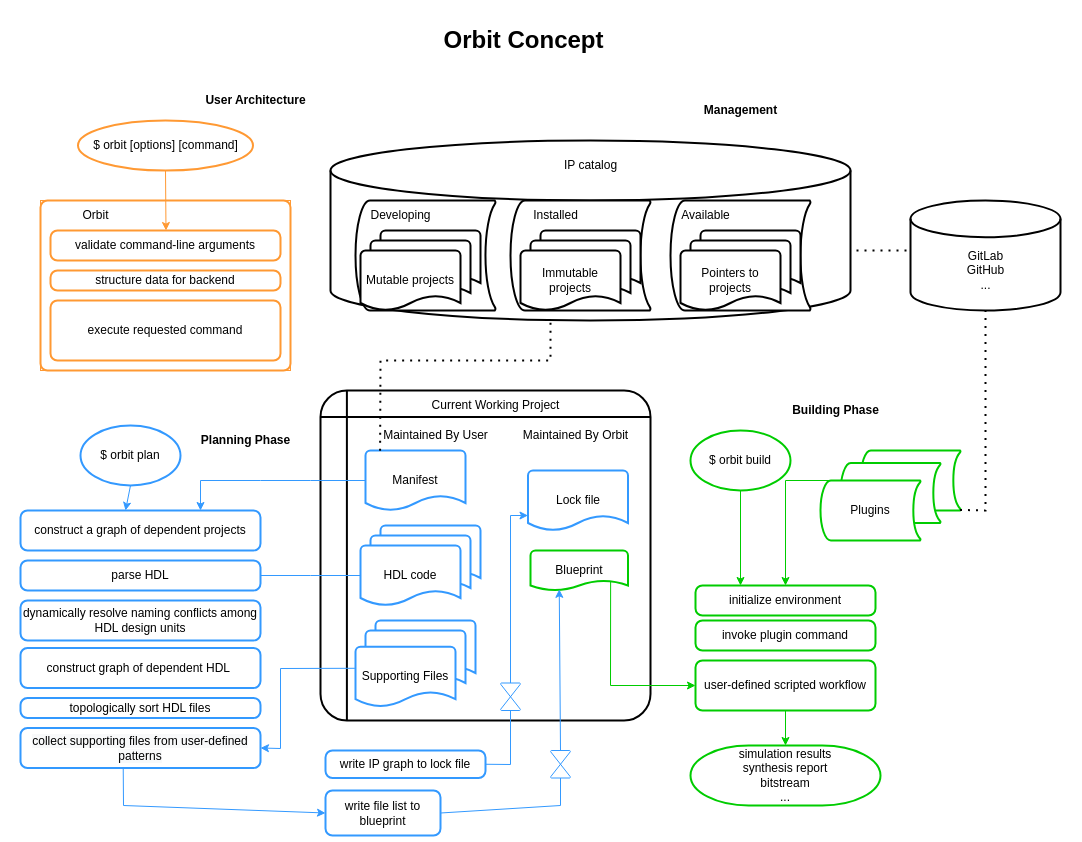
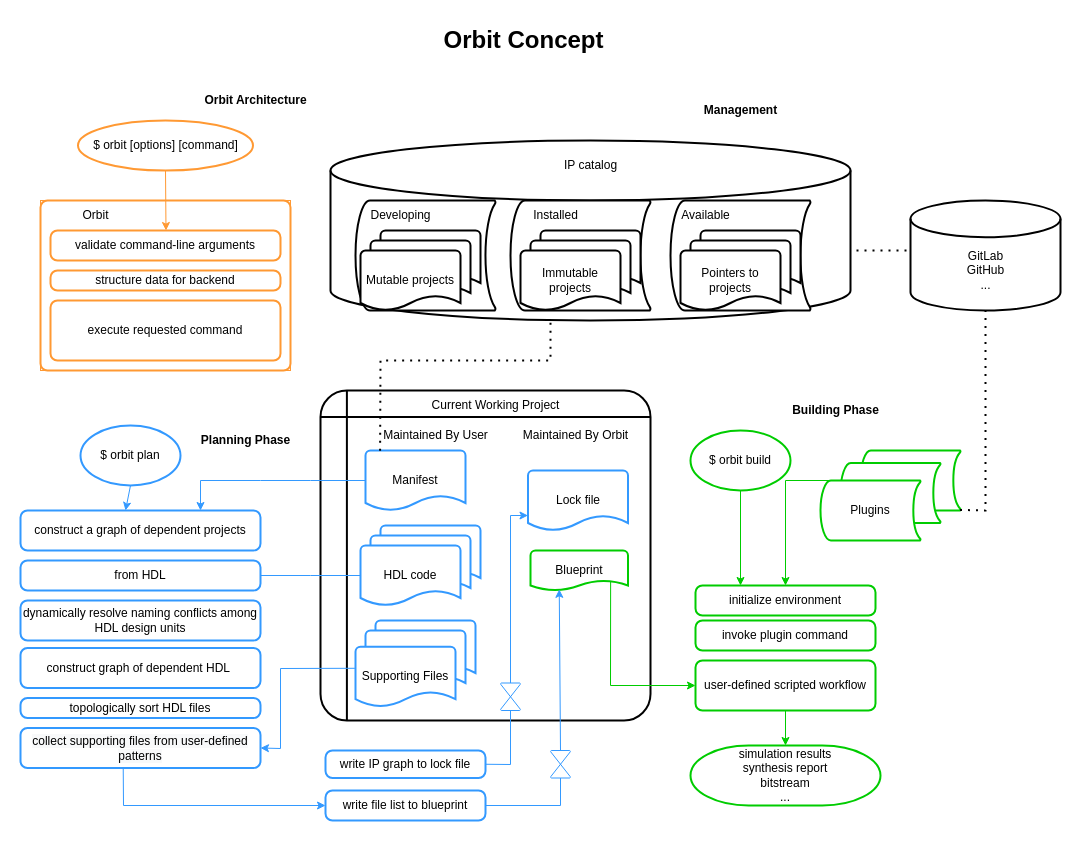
- <mxCell id="93" value="&lt;h4&gt;User Architecture&lt;/h4&gt;" style="text;html=1;align=center;verticalAlign=middle;resizable=0;points=[];autosize=1;strokeColor=none;fillColor=none;" parent="1" vertex="1"><mxGeometry x="190" y="70" width="130" height="60" as="geometry" /></mxCell>
+ <mxCell id="93" value="&lt;h4&gt;Orbit Architecture&lt;/h4&gt;" style="text;html=1;align=center;verticalAlign=middle;resizable=0;points=[];autosize=1;strokeColor=none;fillColor=none;" parent="1" vertex="1"><mxGeometry x="190" y="70" width="130" height="60" as="geometry" /></mxCell>
- <mxCell id="55" value="parse HDL" style="rounded=1;whiteSpace=wrap;html=1;absoluteArcSize=1;arcSize=14;strokeWidth=2;strokeColor=#3399FF;" parent="52" vertex="1"><mxGeometry y="150" width="240" height="30" as="geometry" /></mxCell>
+ <mxCell id="55" value="from HDL" style="rounded=1;whiteSpace=wrap;html=1;absoluteArcSize=1;arcSize=14;strokeWidth=2;strokeColor=#3399FF;" parent="52" vertex="1"><mxGeometry y="150" width="240" height="30" as="geometry" /></mxCell>
- <mxCell id="4" value="write file list to blueprint" style="rounded=1;whiteSpace=wrap;html=1;absoluteArcSize=1;arcSize=14;strokeWidth=2;strokeColor=#3399FF;" parent="1" vertex="1"><mxGeometry x="325" y="790" width="115" height="45" as="geometry" /></mxCell>
+ <mxCell id="4" value="write file list to blueprint" style="rounded=1;whiteSpace=wrap;html=1;absoluteArcSize=1;arcSize=14;strokeWidth=2;strokeColor=#3399FF;" parent="1" vertex="1"><mxGeometry x="325" y="790" width="160" height="30" as="geometry" /></mxCell>
